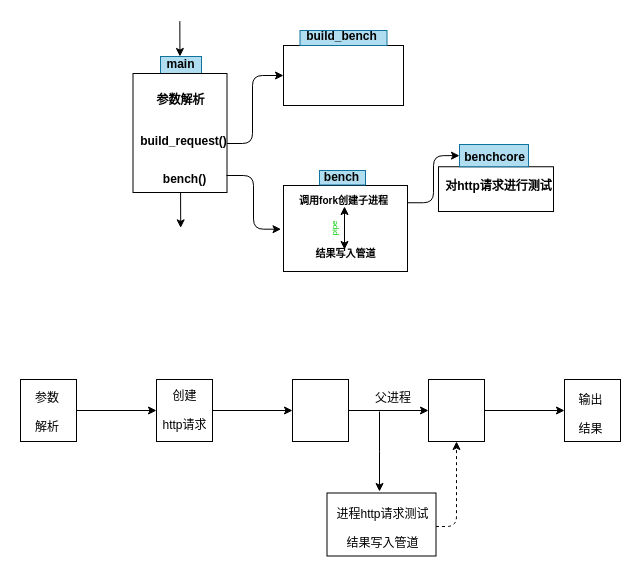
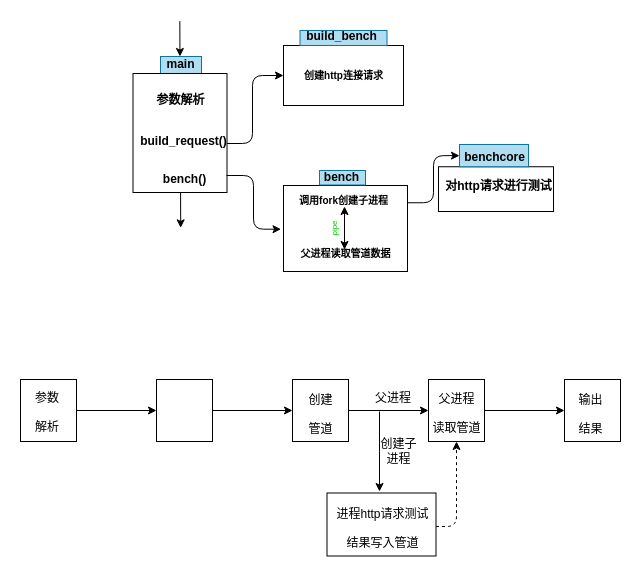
+ <mxCell id="12" value="&lt;font style=&quot;font-size: 10px&quot; color=&quot;#000000&quot;&gt;创建http连接请求&lt;/font&gt;" style="text;strokeColor=none;fillColor=none;html=1;fontSize=24;fontStyle=1;verticalAlign=middle;align=center;" parent="1" vertex="1"><mxGeometry x="293" y="51" width="100" height="40" as="geometry" /></mxCell>
- <mxCell id="17" value="&lt;font style=&quot;font-size: 10px&quot; color=&quot;#000000&quot;&gt;结果写入管道&lt;/font&gt;" style="text;strokeColor=none;fillColor=none;html=1;fontSize=24;fontStyle=1;verticalAlign=middle;align=center;" parent="1" vertex="1"><mxGeometry x="300.25" y="239" width="89.5" height="19" as="geometry" /></mxCell>
+ <mxCell id="17" value="&lt;font style=&quot;font-size: 10px&quot; color=&quot;#000000&quot;&gt;父进程读取管道数据&lt;/font&gt;" style="text;strokeColor=none;fillColor=none;html=1;fontSize=24;fontStyle=1;verticalAlign=middle;align=center;" parent="1" vertex="1"><mxGeometry x="300.25" y="239" width="89.5" height="19" as="geometry" /></mxCell>
- <mxCell id="32" value="&lt;span style=&quot;font-weight: normal ; font-size: 12px&quot;&gt;&lt;font color=&quot;#000000&quot;&gt;创建&lt;br&gt;http请求&lt;/font&gt;&lt;/span&gt;" style="text;strokeColor=none;fillColor=none;html=1;fontSize=24;fontStyle=1;verticalAlign=middle;align=center;" vertex="1" parent="1"><mxGeometry x="162" y="379" width="43" height="54" as="geometry" /></mxCell>
+ <mxCell id="44" value="&lt;font style=&quot;font-size: 12px ; font-weight: normal&quot; color=&quot;#000000&quot;&gt;父进程&lt;br&gt;读取管道&lt;/font&gt;" style="text;strokeColor=none;fillColor=none;html=1;fontSize=24;fontStyle=1;verticalAlign=middle;align=center;" vertex="1" parent="1"><mxGeometry x="432.75" y="385" width="47.25" height="47" as="geometry" /></mxCell>
+ <mxCell id="35" value="&lt;span style=&quot;font-weight: normal ; font-size: 12px&quot;&gt;&lt;font color=&quot;#000000&quot;&gt;创建&lt;br&gt;管道&lt;/font&gt;&lt;/span&gt;" style="text;strokeColor=none;fillColor=none;html=1;fontSize=24;fontStyle=1;verticalAlign=middle;align=center;" vertex="1" parent="1"><mxGeometry x="301.5" y="385" width="37" height="50" as="geometry" /></mxCell>
+ <mxCell id="42" value="&lt;font color=&quot;#000000&quot;&gt;创建子进程&lt;/font&gt;" style="text;html=1;strokeColor=none;fillColor=none;align=center;verticalAlign=middle;whiteSpace=wrap;rounded=0;" vertex="1" parent="1"><mxGeometry x="377" y="441" width="43" height="20" as="geometry" /></mxCell>
